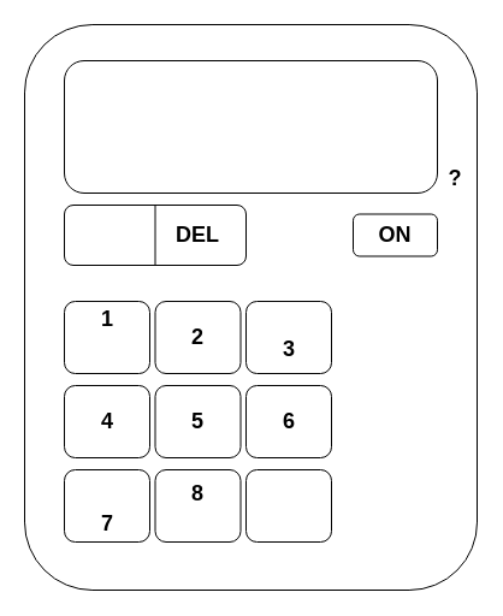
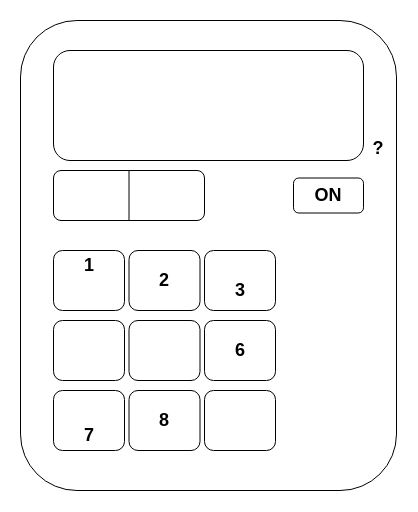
- <mxCell id="6" value="&lt;b&gt;&lt;font style=&quot;font-size: 18px&quot;&gt;DEL&lt;/font&gt;&lt;/b&gt;" style="text;html=1;strokeColor=none;fillColor=none;align=center;verticalAlign=middle;whiteSpace=wrap;rounded=0;" vertex="1" parent="1"><mxGeometry x="134" y="182.5" width="60" height="25" as="geometry" /></mxCell>
- <mxCell id="22" value="&lt;b&gt;&lt;font style=&quot;font-size: 18px&quot;&gt;4&lt;/font&gt;&lt;/b&gt;" style="text;html=1;strokeColor=none;fillColor=none;align=center;verticalAlign=middle;whiteSpace=wrap;rounded=0;" vertex="1" parent="1"><mxGeometry x="58.5" y="337.5" width="60" height="25" as="geometry" /></mxCell>
- <mxCell id="23" value="&lt;b&gt;&lt;font style=&quot;font-size: 18px&quot;&gt;5&lt;/font&gt;&lt;/b&gt;" style="text;html=1;strokeColor=none;fillColor=none;align=center;verticalAlign=middle;whiteSpace=wrap;rounded=0;" vertex="1" parent="1"><mxGeometry x="134" y="337.5" width="60" height="25" as="geometry" /></mxCell>
- <mxCell id="26" value="&lt;b&gt;&lt;font style=&quot;font-size: 18px&quot;&gt;8&lt;/font&gt;&lt;/b&gt;" style="text;html=1;strokeColor=none;fillColor=none;align=center;verticalAlign=middle;whiteSpace=wrap;rounded=0;" vertex="1" parent="1"><mxGeometry x="134" y="397.5" width="60" height="25" as="geometry" /></mxCell>
+ <mxCell id="26" value="&lt;b&gt;&lt;font style=&quot;font-size: 18px&quot;&gt;8&lt;/font&gt;&lt;/b&gt;" style="text;html=1;strokeColor=none;fillColor=none;align=center;verticalAlign=middle;whiteSpace=wrap;rounded=0;" vertex="1" parent="1"><mxGeometry x="134" y="407.5" width="60" height="25" as="geometry" /></mxCell>
